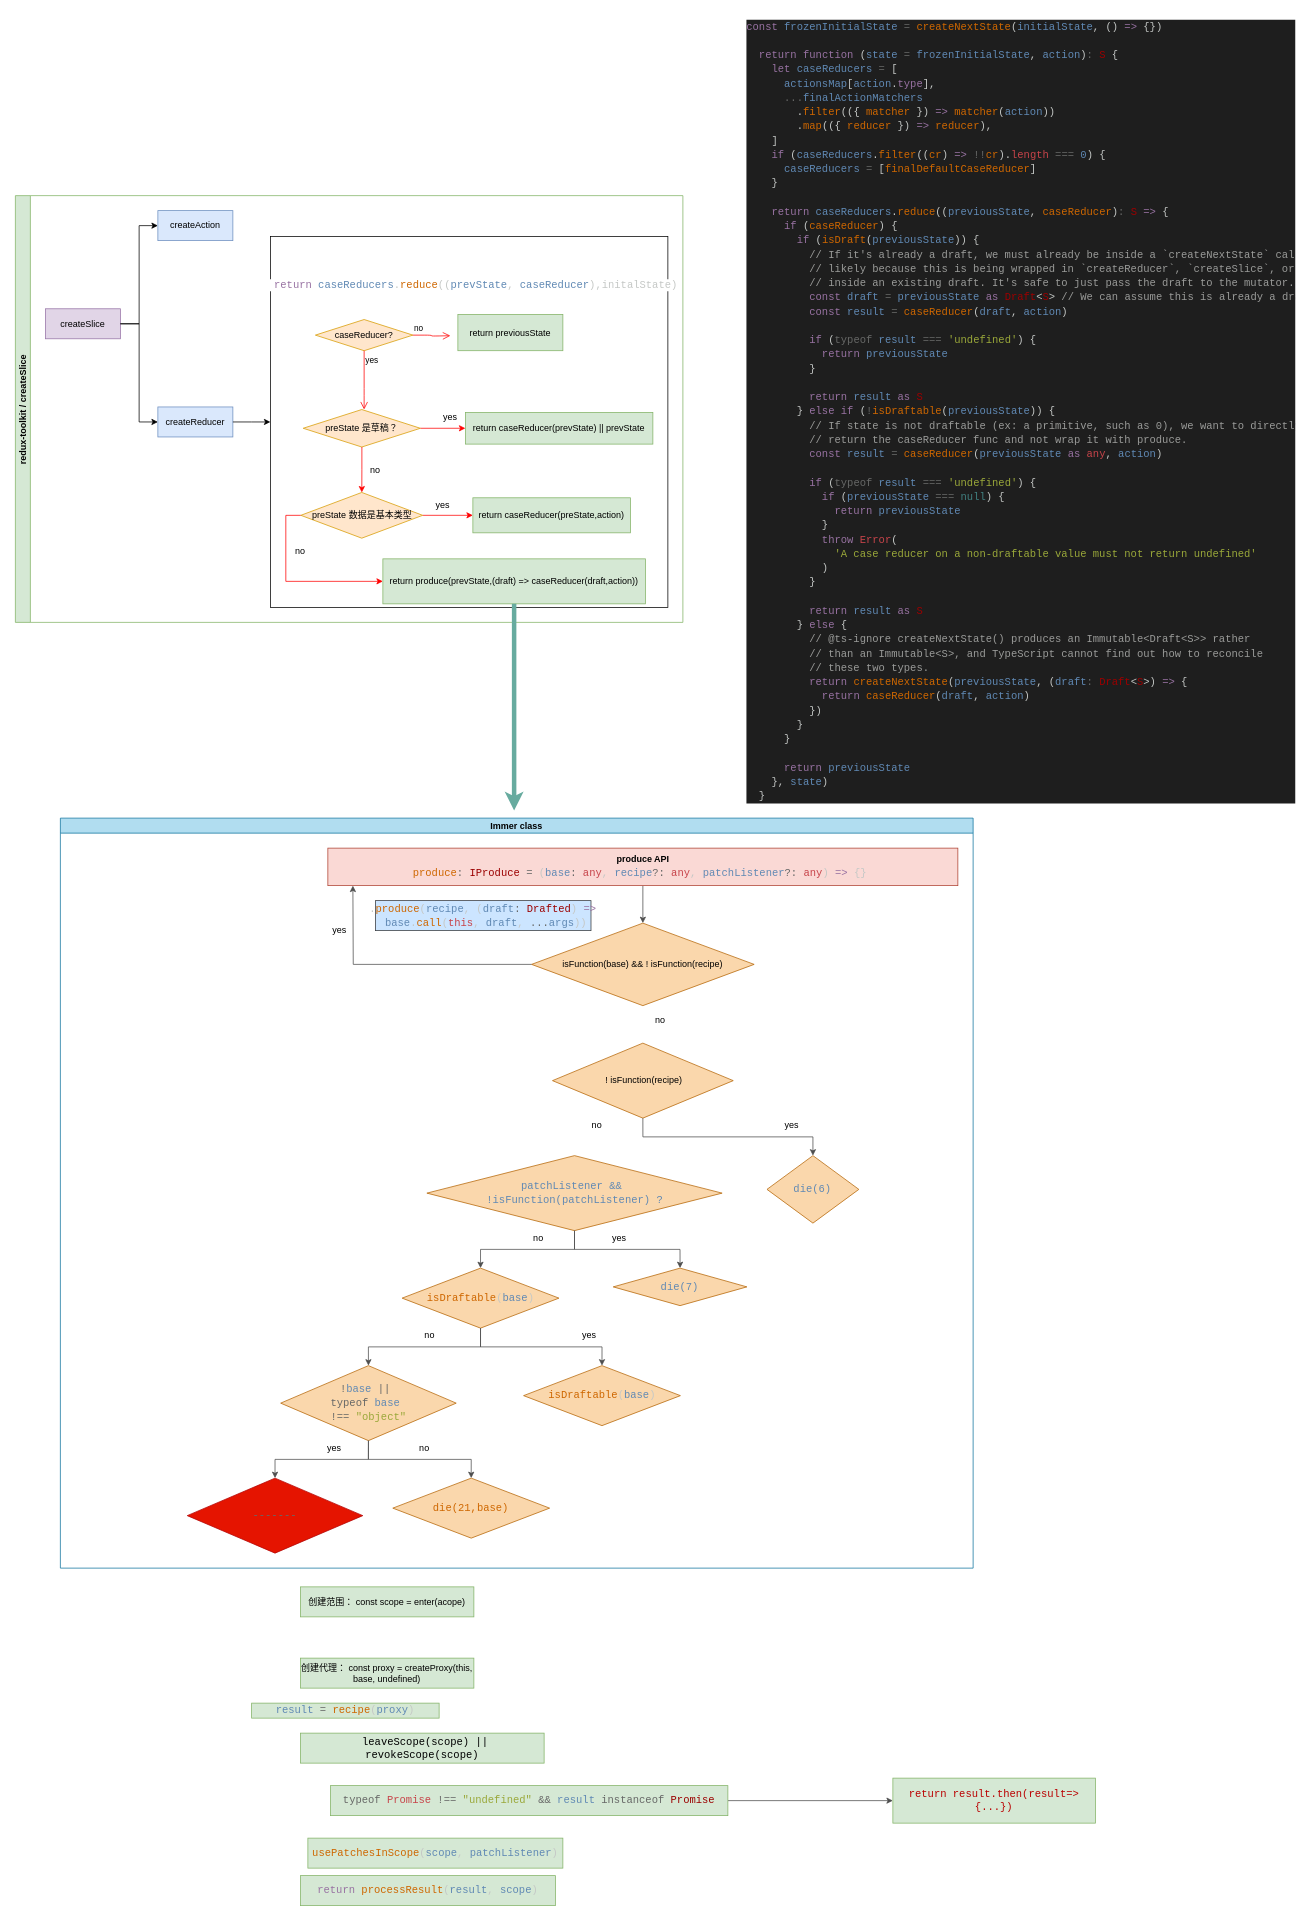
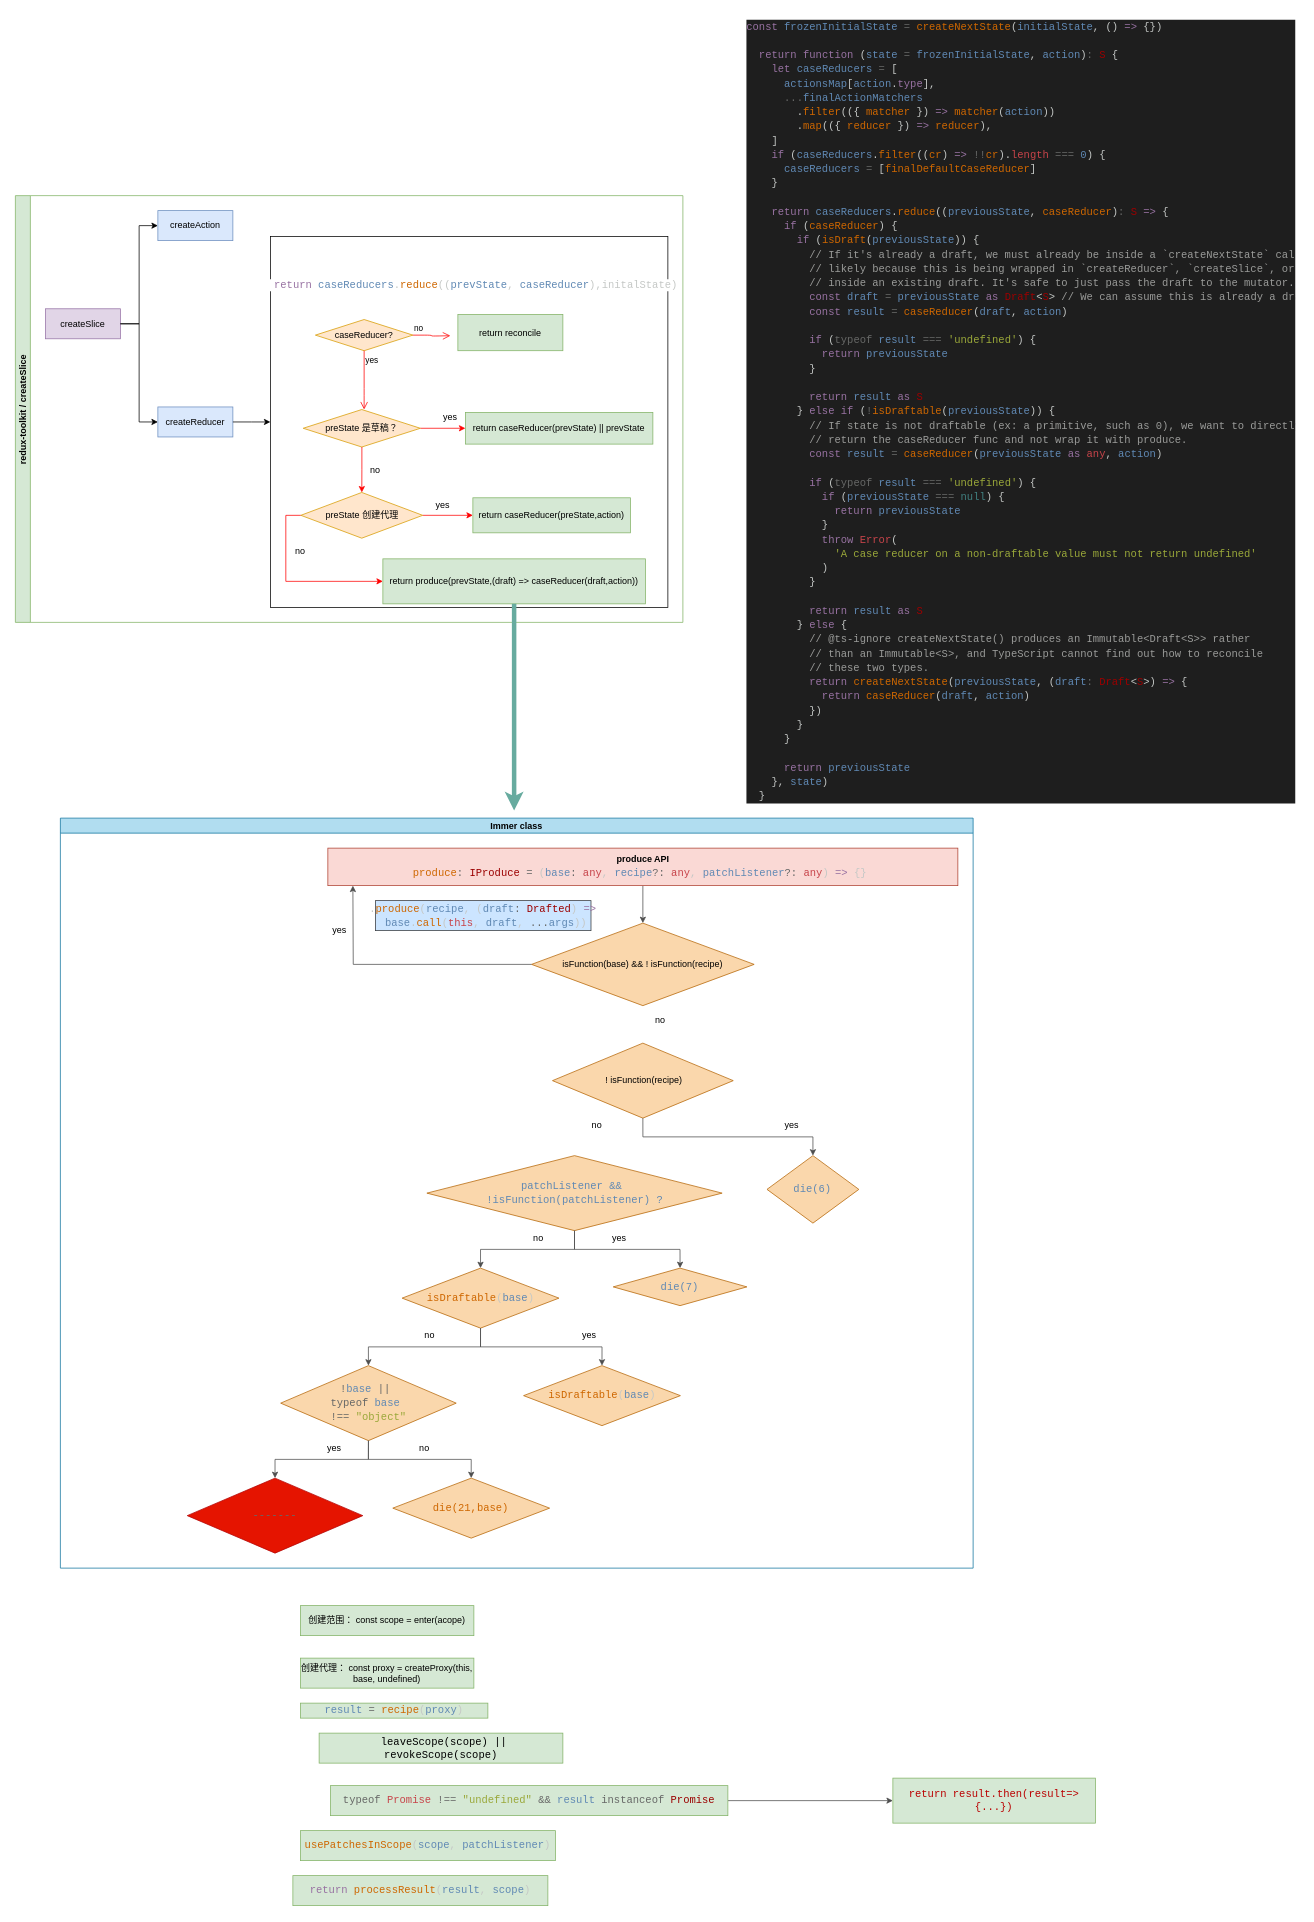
- <mxCell id="13" value="return previousState" style="rounded=0;whiteSpace=wrap;html=1;fillColor=#d5e8d4;strokeColor=#82b366;" vertex="1" parent="2"><mxGeometry x="590" y="158.372" width="140" height="48.41" as="geometry" /></mxCell>
+ <mxCell id="13" value="return reconcile" style="rounded=0;whiteSpace=wrap;html=1;fillColor=#d5e8d4;strokeColor=#82b366;" vertex="1" parent="2"><mxGeometry x="590" y="158.372" width="140" height="48.41" as="geometry" /></mxCell>
- <mxCell id="19" value="preState 数据是基本类型" style="rhombus;whiteSpace=wrap;html=1;fillColor=#ffe6cc;strokeColor=#d79b00;" vertex="1" parent="2"><mxGeometry x="380.62" y="395.766" width="162.5" height="60.97" as="geometry" /></mxCell>
+ <mxCell id="19" value="preState 创建代理" style="rhombus;whiteSpace=wrap;html=1;fillColor=#ffe6cc;strokeColor=#d79b00;" vertex="1" parent="2"><mxGeometry x="380.62" y="395.766" width="162.5" height="60.97" as="geometry" /></mxCell>
- <mxCell id="72" value="创建范围： const scope = enter(acope)" style="rounded=0;whiteSpace=wrap;html=1;shadow=0;strokeColor=#82b366;fillColor=#d5e8d4;" vertex="1" parent="1"><mxGeometry x="400" y="2115" width="231.34" height="40" as="geometry" /></mxCell>
+ <mxCell id="72" value="创建范围： const scope = enter(acope)" style="rounded=0;whiteSpace=wrap;html=1;shadow=0;strokeColor=#82b366;fillColor=#d5e8d4;" vertex="1" parent="1"><mxGeometry x="400" y="2140" width="231.34" height="40" as="geometry" /></mxCell>
- <mxCell id="64" value="&lt;div style=&quot;color: rgb(197 , 200 , 198) ; font-family: &amp;#34;consolas&amp;#34; , &amp;#34;courier new&amp;#34; , monospace ; font-size: 14px ; line-height: 19px&quot;&gt;&lt;span style=&quot;color: rgb(96 , 137 , 180)&quot;&gt;result&lt;/span&gt;&amp;nbsp;&lt;span style=&quot;color: rgb(103 , 104 , 103)&quot;&gt;=&lt;/span&gt;&amp;nbsp;&lt;span style=&quot;color: rgb(206 , 103 , 0)&quot;&gt;recipe&lt;/span&gt;(&lt;span style=&quot;color: rgb(96 , 137 , 180)&quot;&gt;proxy&lt;/span&gt;)&lt;/div&gt;" style="rounded=0;whiteSpace=wrap;html=1;shadow=0;strokeColor=#82b366;fillColor=#d5e8d4;" vertex="1" parent="1"><mxGeometry x="335" y="2270" width="250" height="20" as="geometry" /></mxCell>
+ <mxCell id="64" value="&lt;div style=&quot;color: rgb(197 , 200 , 198) ; font-family: &amp;#34;consolas&amp;#34; , &amp;#34;courier new&amp;#34; , monospace ; font-size: 14px ; line-height: 19px&quot;&gt;&lt;span style=&quot;color: rgb(96 , 137 , 180)&quot;&gt;result&lt;/span&gt;&amp;nbsp;&lt;span style=&quot;color: rgb(103 , 104 , 103)&quot;&gt;=&lt;/span&gt;&amp;nbsp;&lt;span style=&quot;color: rgb(206 , 103 , 0)&quot;&gt;recipe&lt;/span&gt;(&lt;span style=&quot;color: rgb(96 , 137 , 180)&quot;&gt;proxy&lt;/span&gt;)&lt;/div&gt;" style="rounded=0;whiteSpace=wrap;html=1;shadow=0;strokeColor=#82b366;fillColor=#d5e8d4;" vertex="1" parent="1"><mxGeometry x="400" y="2270" width="250" height="20" as="geometry" /></mxCell>
- <mxCell id="65" value="&lt;span style=&quot;font-family: &amp;#34;consolas&amp;#34; , &amp;#34;courier new&amp;#34; , monospace ; font-size: 14px&quot;&gt;&amp;nbsp;leaveScope(scope) || revokeScope(scope)&lt;/span&gt;" style="rounded=0;whiteSpace=wrap;html=1;shadow=0;strokeColor=#82b366;fillColor=#d5e8d4;" vertex="1" parent="1"><mxGeometry x="400" y="2310" width="325" height="40" as="geometry" /></mxCell>
+ <mxCell id="65" value="&lt;span style=&quot;font-family: &amp;#34;consolas&amp;#34; , &amp;#34;courier new&amp;#34; , monospace ; font-size: 14px&quot;&gt;&amp;nbsp;leaveScope(scope) || revokeScope(scope)&lt;/span&gt;" style="rounded=0;whiteSpace=wrap;html=1;shadow=0;strokeColor=#82b366;fillColor=#d5e8d4;" vertex="1" parent="1"><mxGeometry x="425" y="2310" width="325" height="40" as="geometry" /></mxCell>
- <mxCell id="69" value="&lt;div style=&quot;color: rgb(197 , 200 , 198) ; font-family: &amp;#34;consolas&amp;#34; , &amp;#34;courier new&amp;#34; , monospace ; font-size: 14px ; line-height: 19px&quot;&gt;&lt;span style=&quot;color: rgb(206 , 103 , 0)&quot;&gt;usePatchesInScope&lt;/span&gt;(&lt;span style=&quot;color: rgb(96 , 137 , 180)&quot;&gt;scope&lt;/span&gt;,&amp;nbsp;&lt;span style=&quot;color: rgb(96 , 137 , 180)&quot;&gt;patchListener&lt;/span&gt;)&lt;/div&gt;" style="rounded=0;whiteSpace=wrap;html=1;shadow=0;strokeColor=#82b366;fillColor=#d5e8d4;" vertex="1" parent="1"><mxGeometry x="410" y="2450" width="340" height="40" as="geometry" /></mxCell>
+ <mxCell id="69" value="&lt;div style=&quot;color: rgb(197 , 200 , 198) ; font-family: &amp;#34;consolas&amp;#34; , &amp;#34;courier new&amp;#34; , monospace ; font-size: 14px ; line-height: 19px&quot;&gt;&lt;span style=&quot;color: rgb(206 , 103 , 0)&quot;&gt;usePatchesInScope&lt;/span&gt;(&lt;span style=&quot;color: rgb(96 , 137 , 180)&quot;&gt;scope&lt;/span&gt;,&amp;nbsp;&lt;span style=&quot;color: rgb(96 , 137 , 180)&quot;&gt;patchListener&lt;/span&gt;)&lt;/div&gt;" style="rounded=0;whiteSpace=wrap;html=1;shadow=0;strokeColor=#82b366;fillColor=#d5e8d4;" vertex="1" parent="1"><mxGeometry x="400" y="2440" width="340" height="40" as="geometry" /></mxCell>
- <mxCell id="70" value="&lt;div style=&quot;color: rgb(197 , 200 , 198) ; font-family: &amp;#34;consolas&amp;#34; , &amp;#34;courier new&amp;#34; , monospace ; font-size: 14px ; line-height: 19px&quot;&gt;&lt;span style=&quot;color: rgb(152 , 114 , 162)&quot;&gt;return&lt;/span&gt;&amp;nbsp;&lt;span style=&quot;color: rgb(206 , 103 , 0)&quot;&gt;processResult&lt;/span&gt;(&lt;span style=&quot;color: rgb(96 , 137 , 180)&quot;&gt;result&lt;/span&gt;,&amp;nbsp;&lt;span style=&quot;color: rgb(96 , 137 , 180)&quot;&gt;scope&lt;/span&gt;)&lt;/div&gt;" style="rounded=0;whiteSpace=wrap;html=1;shadow=0;strokeColor=#82b366;fillColor=#d5e8d4;" vertex="1" parent="1"><mxGeometry x="400" y="2500" width="340" height="40" as="geometry" /></mxCell>
+ <mxCell id="70" value="&lt;div style=&quot;color: rgb(197 , 200 , 198) ; font-family: &amp;#34;consolas&amp;#34; , &amp;#34;courier new&amp;#34; , monospace ; font-size: 14px ; line-height: 19px&quot;&gt;&lt;span style=&quot;color: rgb(152 , 114 , 162)&quot;&gt;return&lt;/span&gt;&amp;nbsp;&lt;span style=&quot;color: rgb(206 , 103 , 0)&quot;&gt;processResult&lt;/span&gt;(&lt;span style=&quot;color: rgb(96 , 137 , 180)&quot;&gt;result&lt;/span&gt;,&amp;nbsp;&lt;span style=&quot;color: rgb(96 , 137 , 180)&quot;&gt;scope&lt;/span&gt;)&lt;/div&gt;" style="rounded=0;whiteSpace=wrap;html=1;shadow=0;strokeColor=#82b366;fillColor=#d5e8d4;" vertex="1" parent="1"><mxGeometry x="390" y="2500" width="340" height="40" as="geometry" /></mxCell>
